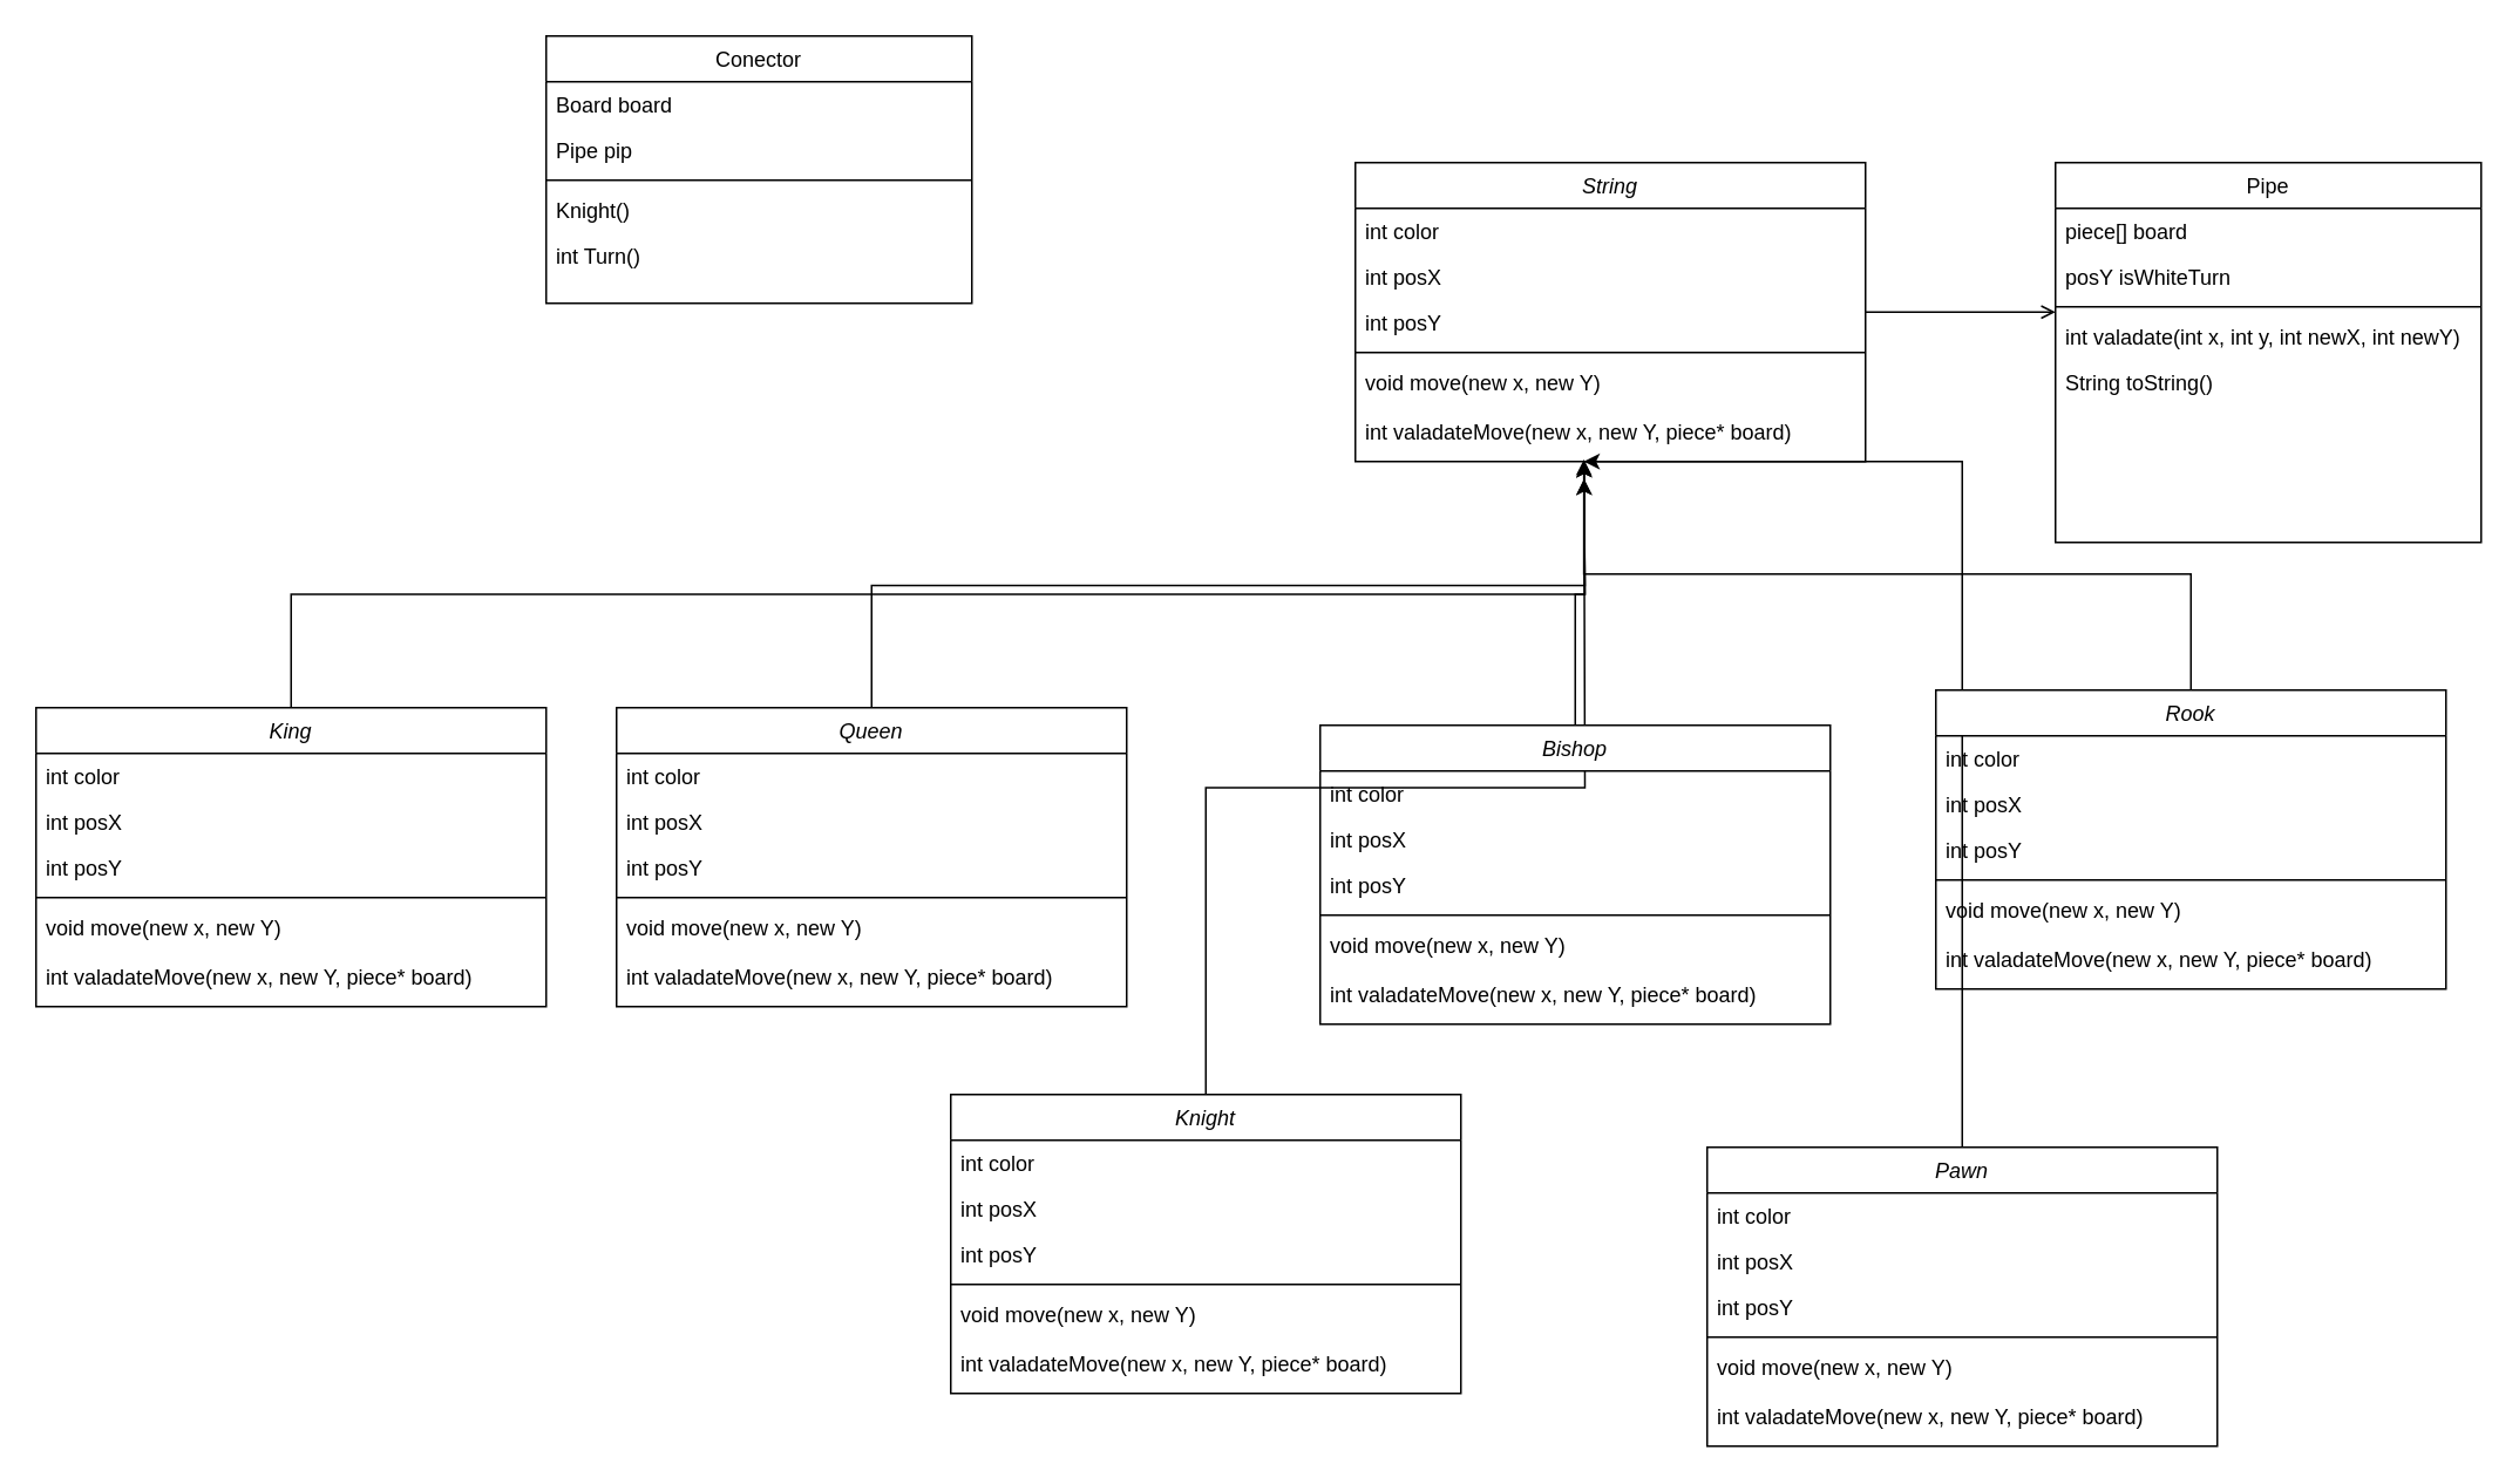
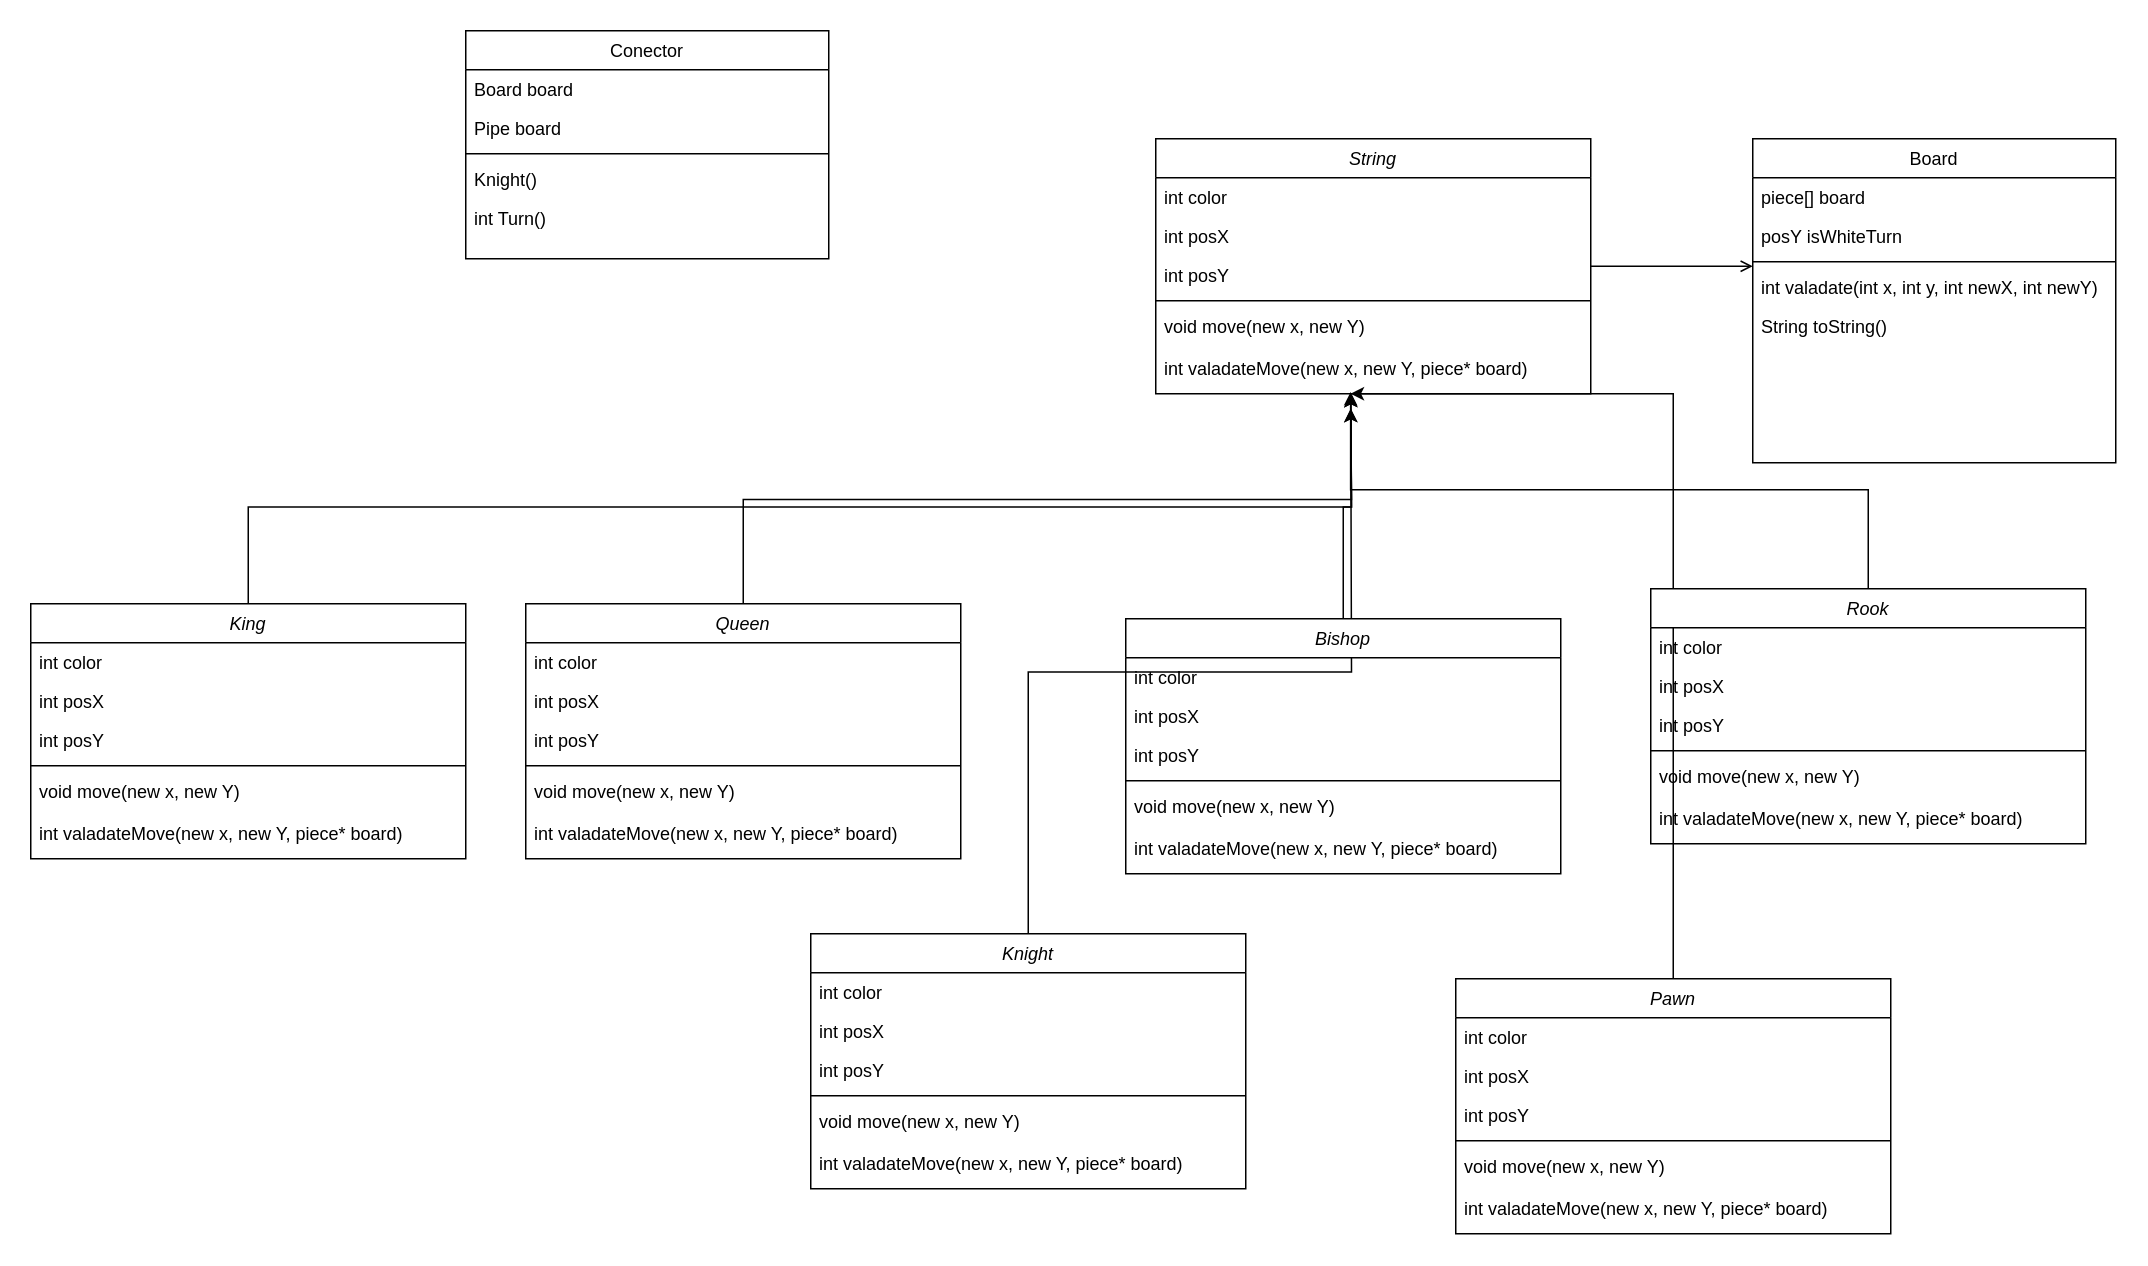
- <mxCell id="59" value="Pipe pip" style="text;align=left;verticalAlign=top;spacingLeft=4;spacingRight=4;overflow=hidden;rotatable=0;points=[[0,0.5],[1,0.5]];portConstraint=eastwest;rounded=0;shadow=0;html=0;" vertex="1" parent="57"><mxGeometry y="52" width="242" height="26" as="geometry" /></mxCell>
+ <mxCell id="59" value="Pipe board" style="text;align=left;verticalAlign=top;spacingLeft=4;spacingRight=4;overflow=hidden;rotatable=0;points=[[0,0.5],[1,0.5]];portConstraint=eastwest;rounded=0;shadow=0;html=0;" vertex="1" parent="57"><mxGeometry y="52" width="242" height="26" as="geometry" /></mxCell>
- <mxCell id="2" value="Pipe" style="swimlane;fontStyle=0;align=center;verticalAlign=top;childLayout=stackLayout;horizontal=1;startSize=26;horizontalStack=0;resizeParent=1;resizeLast=0;collapsible=1;marginBottom=0;rounded=0;shadow=0;strokeWidth=1;" parent="1" vertex="1"><mxGeometry x="1168" y="92" width="242" height="216" as="geometry"><mxRectangle x="550" y="140" width="160" height="26" as="alternateBounds" /></mxGeometry></mxCell>
+ <mxCell id="2" value="Board" style="swimlane;fontStyle=0;align=center;verticalAlign=top;childLayout=stackLayout;horizontal=1;startSize=26;horizontalStack=0;resizeParent=1;resizeLast=0;collapsible=1;marginBottom=0;rounded=0;shadow=0;strokeWidth=1;" parent="1" vertex="1"><mxGeometry x="1168" y="92" width="242" height="216" as="geometry"><mxRectangle x="550" y="140" width="160" height="26" as="alternateBounds" /></mxGeometry></mxCell>
